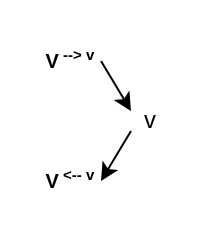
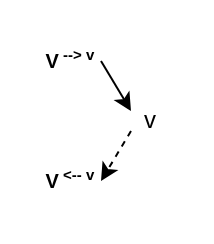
- <mxCell id="6" value="" style="endArrow=classic;html=1;rounded=0;startArrow=none;startFill=0;endFill=1;entryX=1;entryY=0.5;entryDx=0;entryDy=0;exitX=0;exitY=0.75;exitDx=0;exitDy=0;" edge="1" parent="1" source="3" target="5"><mxGeometry width="50" height="50" relative="1" as="geometry"><mxPoint x="90" y="65" as="sourcePoint" /><mxPoint x="50" y="65" as="targetPoint" /></mxGeometry></mxCell>
+ <mxCell id="6" value="" style="endArrow=classic;html=1;rounded=0;startArrow=none;startFill=0;endFill=1;entryX=1;entryY=0.5;entryDx=0;entryDy=0;exitX=0;exitY=0.75;exitDx=0;exitDy=0;dashed=1;" edge="1" parent="1" source="3" target="5"><mxGeometry width="50" height="50" relative="1" as="geometry"><mxPoint x="90" y="65" as="sourcePoint" /><mxPoint x="50" y="65" as="targetPoint" /></mxGeometry></mxCell>
